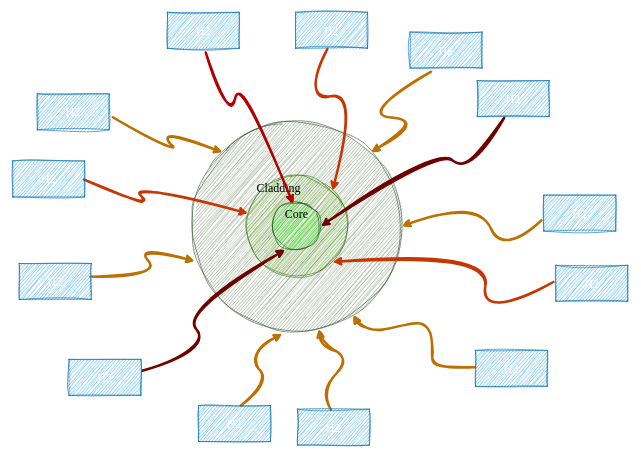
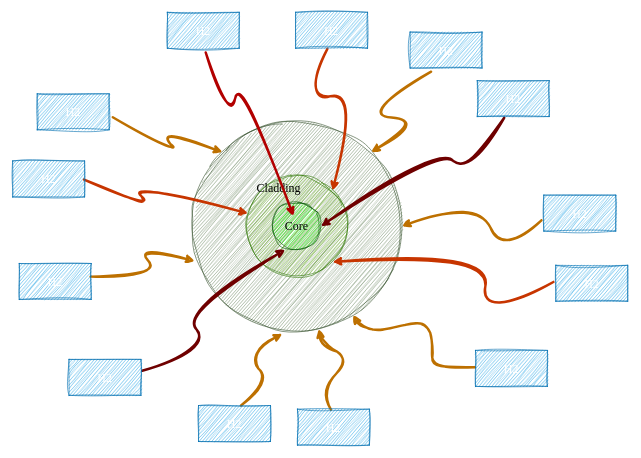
- <mxCell id="5" value="Core" style="text;html=1;strokeColor=none;fillColor=none;align=center;verticalAlign=middle;whiteSpace=wrap;rounded=0;fontSize=20;fontFamily=Architects Daughter;" vertex="1" parent="1"><mxGeometry x="464" y="340" width="60" height="30" as="geometry" /></mxCell>
+ <mxCell id="5" value="Core" style="text;html=1;strokeColor=none;fillColor=none;align=center;verticalAlign=middle;whiteSpace=wrap;rounded=0;fontSize=20;fontFamily=Architects Daughter;" vertex="1" parent="1"><mxGeometry x="464" y="360" width="60" height="30" as="geometry" /></mxCell>
